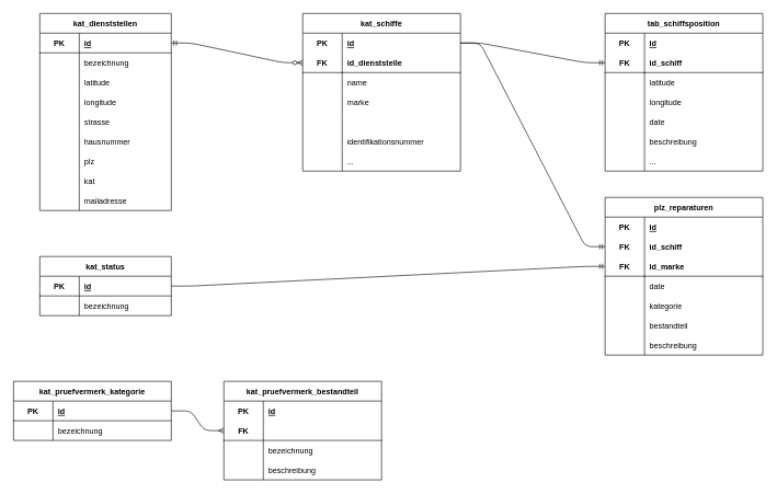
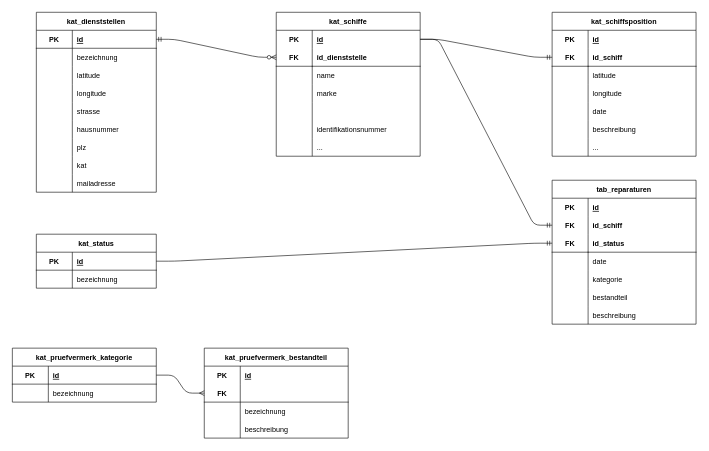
- <mxCell id="83" value="tab_schiffsposition" style="shape=table;startSize=30;container=1;collapsible=1;childLayout=tableLayout;fixedRows=1;rowLines=0;fontStyle=1;align=center;resizeLast=1;strokeColor=#000000;fillColor=none;" vertex="1" parent="1"><mxGeometry x="920" y="20" width="240" height="240" as="geometry"><mxRectangle x="1280" y="900" width="150" height="30" as="alternateBounds" /></mxGeometry></mxCell>
+ <mxCell id="83" value="kat_schiffsposition" style="shape=table;startSize=30;container=1;collapsible=1;childLayout=tableLayout;fixedRows=1;rowLines=0;fontStyle=1;align=center;resizeLast=1;strokeColor=#000000;fillColor=none;" vertex="1" parent="1"><mxGeometry x="920" y="20" width="240" height="240" as="geometry"><mxRectangle x="1280" y="900" width="150" height="30" as="alternateBounds" /></mxGeometry></mxCell>
- <mxCell id="51" value="plz_reparaturen" style="shape=table;startSize=30;container=1;collapsible=1;childLayout=tableLayout;fixedRows=1;rowLines=0;fontStyle=1;align=center;resizeLast=1;strokeColor=#000000;fillColor=none;" vertex="1" parent="1"><mxGeometry x="920" y="300" width="240" height="240" as="geometry"><mxRectangle x="1280" y="900" width="150" height="30" as="alternateBounds" /></mxGeometry></mxCell>
+ <mxCell id="51" value="tab_reparaturen" style="shape=table;startSize=30;container=1;collapsible=1;childLayout=tableLayout;fixedRows=1;rowLines=0;fontStyle=1;align=center;resizeLast=1;strokeColor=#000000;fillColor=none;" vertex="1" parent="1"><mxGeometry x="920" y="300" width="240" height="240" as="geometry"><mxRectangle x="1280" y="900" width="150" height="30" as="alternateBounds" /></mxGeometry></mxCell>
- <mxCell id="60" value="id_marke" style="shape=partialRectangle;connectable=0;top=0;left=0;bottom=1;right=0;align=left;spacingLeft=6;fontStyle=1;overflow=hidden;fillColor=none;" vertex="1" parent="58"><mxGeometry x="60" width="180" height="30" as="geometry" /></mxCell>
+ <mxCell id="60" value="id_status" style="shape=partialRectangle;connectable=0;top=0;left=0;bottom=1;right=0;align=left;spacingLeft=6;fontStyle=1;overflow=hidden;fillColor=none;" vertex="1" parent="58"><mxGeometry x="60" width="180" height="30" as="geometry" /></mxCell>
